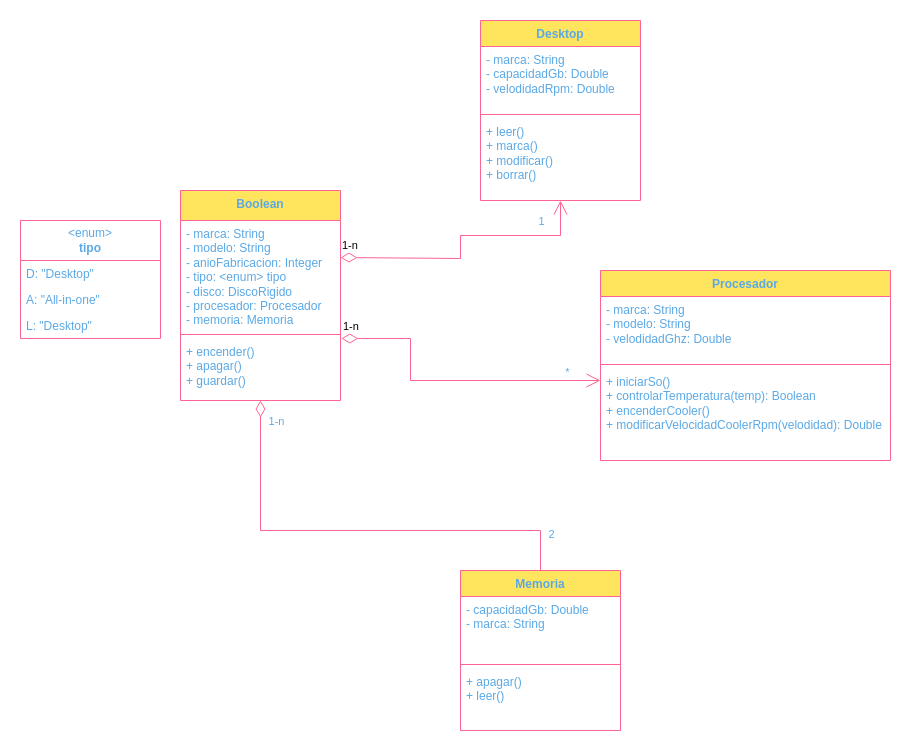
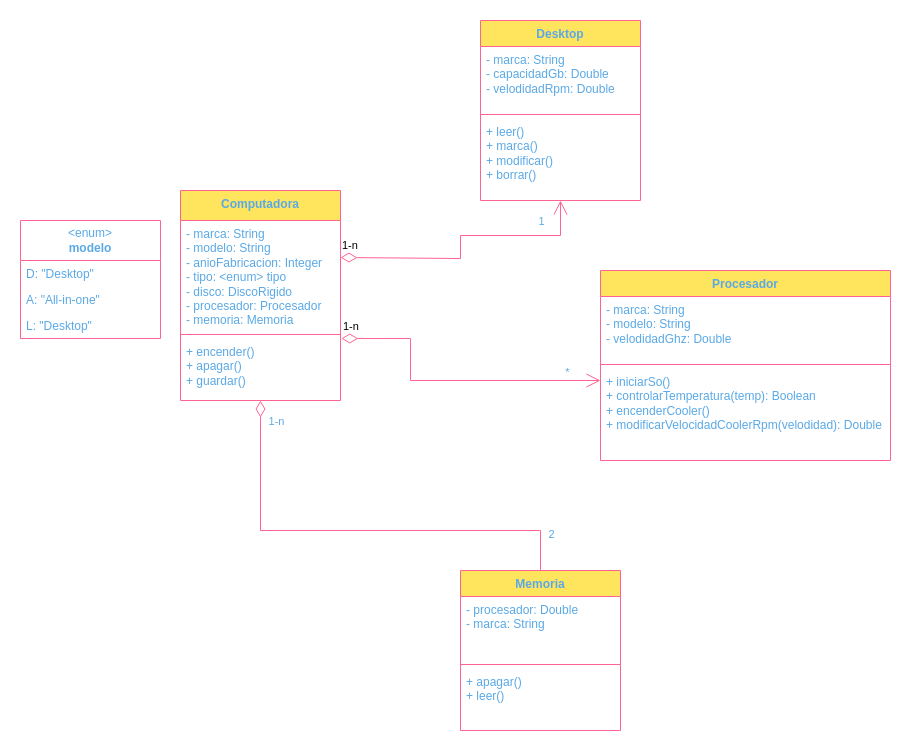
- <mxCell id="2" value="Boolean" style="swimlane;fontStyle=1;align=center;verticalAlign=top;childLayout=stackLayout;horizontal=1;startSize=30;horizontalStack=0;resizeParent=1;resizeParentMax=0;resizeLast=0;collapsible=1;marginBottom=0;whiteSpace=wrap;html=1;labelBackgroundColor=none;fillColor=#FFE45E;strokeColor=#FF6392;fontColor=#5AA9E6;" parent="1" vertex="1"><mxGeometry x="180" y="190" width="160" height="210" as="geometry" /></mxCell>
+ <mxCell id="2" value="Computadora" style="swimlane;fontStyle=1;align=center;verticalAlign=top;childLayout=stackLayout;horizontal=1;startSize=30;horizontalStack=0;resizeParent=1;resizeParentMax=0;resizeLast=0;collapsible=1;marginBottom=0;whiteSpace=wrap;html=1;labelBackgroundColor=none;fillColor=#FFE45E;strokeColor=#FF6392;fontColor=#5AA9E6;" parent="1" vertex="1"><mxGeometry x="180" y="190" width="160" height="210" as="geometry" /></mxCell>
- <mxCell id="7" value="&amp;lt;enum&amp;gt;&lt;br&gt;&lt;b&gt;tipo&lt;/b&gt;" style="swimlane;fontStyle=0;childLayout=stackLayout;horizontal=1;startSize=40;fillColor=none;horizontalStack=0;resizeParent=1;resizeParentMax=0;resizeLast=0;collapsible=1;marginBottom=0;whiteSpace=wrap;html=1;labelBackgroundColor=none;strokeColor=#FF6392;fontColor=#5AA9E6;" parent="1" vertex="1"><mxGeometry x="20" y="220" width="140" height="118" as="geometry"><mxRectangle x="700" y="170" width="100" height="30" as="alternateBounds" /></mxGeometry></mxCell>
+ <mxCell id="7" value="&amp;lt;enum&amp;gt;&lt;br&gt;&lt;b&gt;modelo&lt;/b&gt;" style="swimlane;fontStyle=0;childLayout=stackLayout;horizontal=1;startSize=40;fillColor=none;horizontalStack=0;resizeParent=1;resizeParentMax=0;resizeLast=0;collapsible=1;marginBottom=0;whiteSpace=wrap;html=1;labelBackgroundColor=none;strokeColor=#FF6392;fontColor=#5AA9E6;" parent="1" vertex="1"><mxGeometry x="20" y="220" width="140" height="118" as="geometry"><mxRectangle x="700" y="170" width="100" height="30" as="alternateBounds" /></mxGeometry></mxCell>
- <mxCell id="27" value="- capacidadGb: Double&lt;br style=&quot;border-color: var(--border-color);&quot;&gt;- marca: String" style="text;strokeColor=none;fillColor=none;align=left;verticalAlign=top;spacingLeft=4;spacingRight=4;overflow=hidden;rotatable=0;points=[[0,0.5],[1,0.5]];portConstraint=eastwest;whiteSpace=wrap;html=1;fontColor=#5AA9E6;" vertex="1" parent="26"><mxGeometry y="26" width="160" height="64" as="geometry" /></mxCell>
+ <mxCell id="27" value="- procesador: Double&lt;br style=&quot;border-color: var(--border-color);&quot;&gt;- marca: String" style="text;strokeColor=none;fillColor=none;align=left;verticalAlign=top;spacingLeft=4;spacingRight=4;overflow=hidden;rotatable=0;points=[[0,0.5],[1,0.5]];portConstraint=eastwest;whiteSpace=wrap;html=1;fontColor=#5AA9E6;" vertex="1" parent="26"><mxGeometry y="26" width="160" height="64" as="geometry" /></mxCell>
